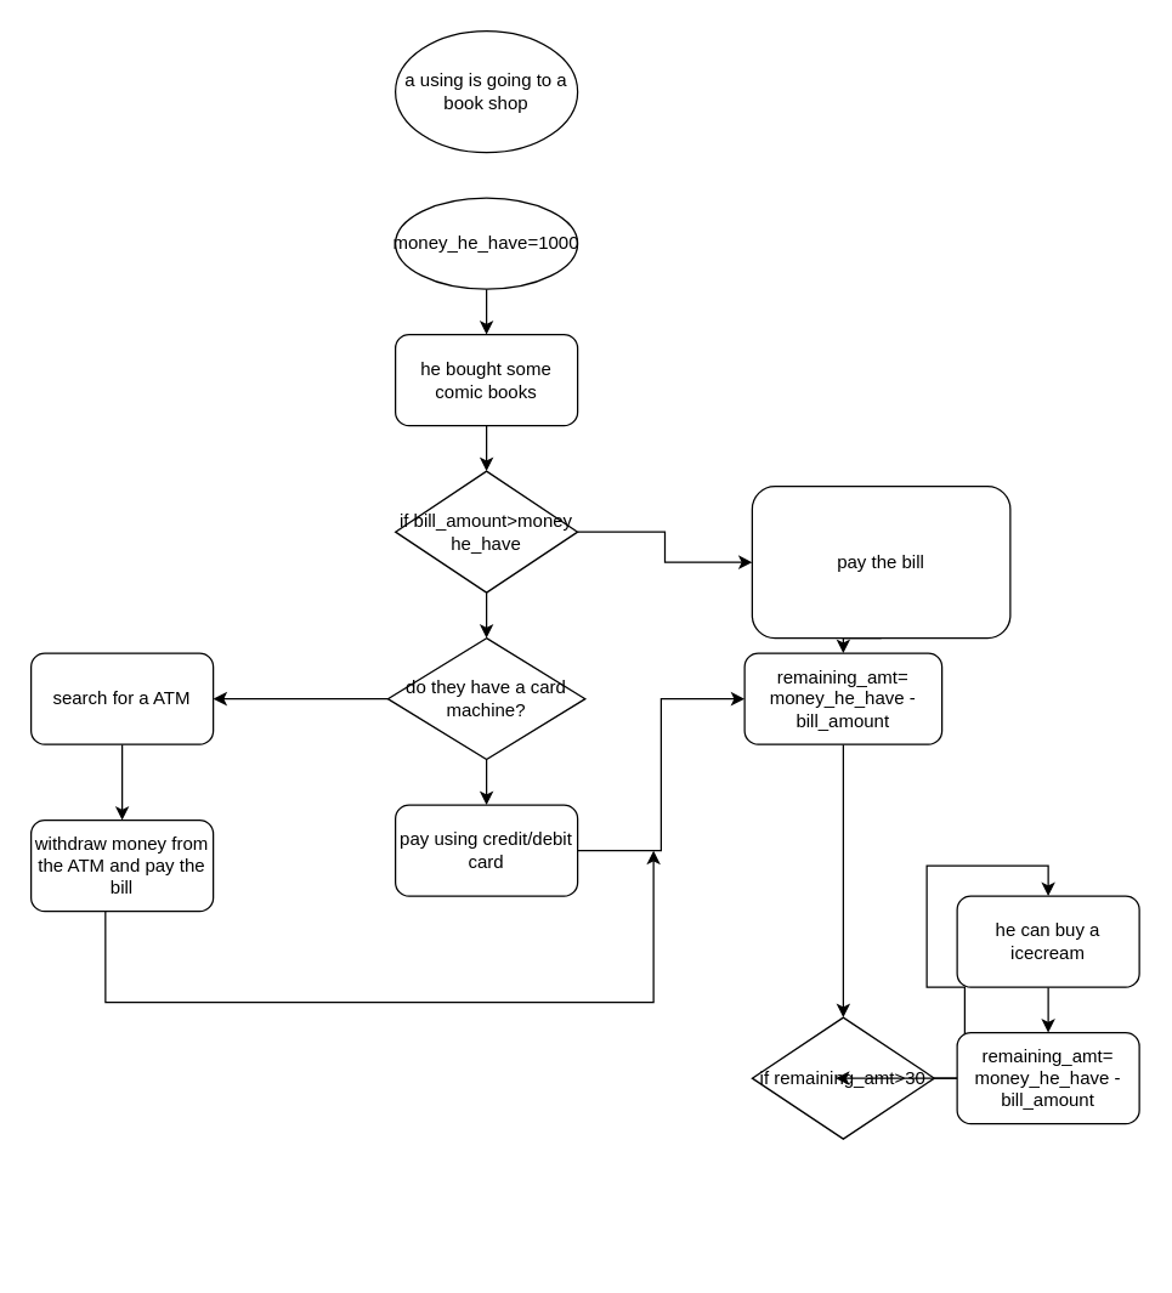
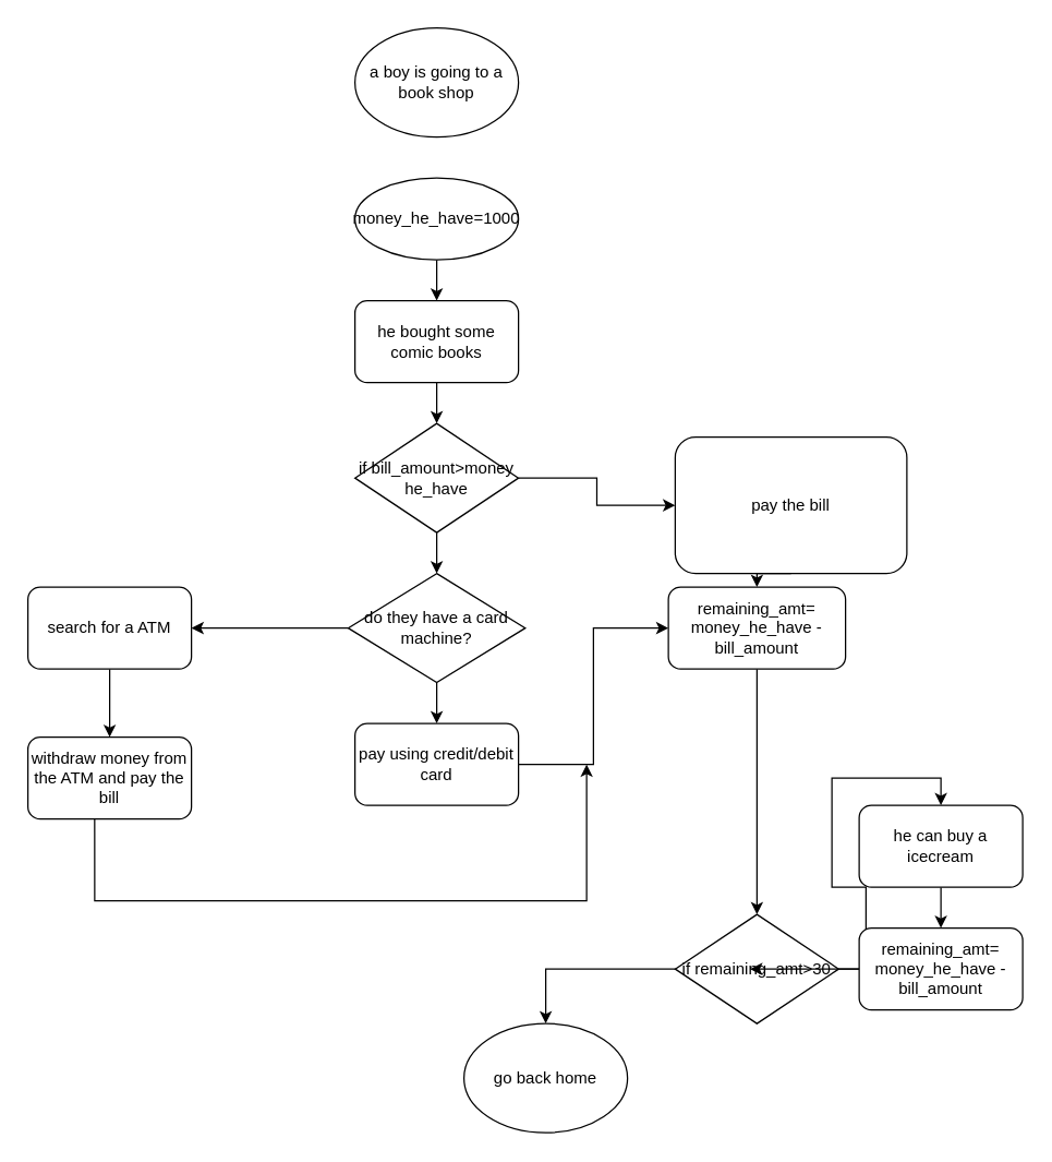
- <mxCell id="2" value="a using is going to a book shop" style="ellipse;whiteSpace=wrap;html=1;" vertex="1" parent="1"><mxGeometry x="260" y="20" width="120" height="80" as="geometry" /></mxCell>
+ <mxCell id="2" value="a boy is going to a book shop" style="ellipse;whiteSpace=wrap;html=1;" vertex="1" parent="1"><mxGeometry x="260" y="20" width="120" height="80" as="geometry" /></mxCell>
+ <mxCell id="13" style="edgeStyle=orthogonalEdgeStyle;rounded=0;orthogonalLoop=1;jettySize=auto;html=1;exitX=0.5;exitY=1;exitDx=0;exitDy=0;entryX=0.5;entryY=0;entryDx=0;entryDy=0;" edge="1" parent="1" source="14" target="17"><mxGeometry relative="1" as="geometry"><Array as="points"><mxPoint x="555" y="710" /><mxPoint x="400" y="710" /></Array></mxGeometry></mxCell>
+ <mxCell id="17" value="go back home" style="ellipse;whiteSpace=wrap;html=1;" vertex="1" parent="1"><mxGeometry x="340" y="750" width="120" height="80" as="geometry" /></mxCell>
